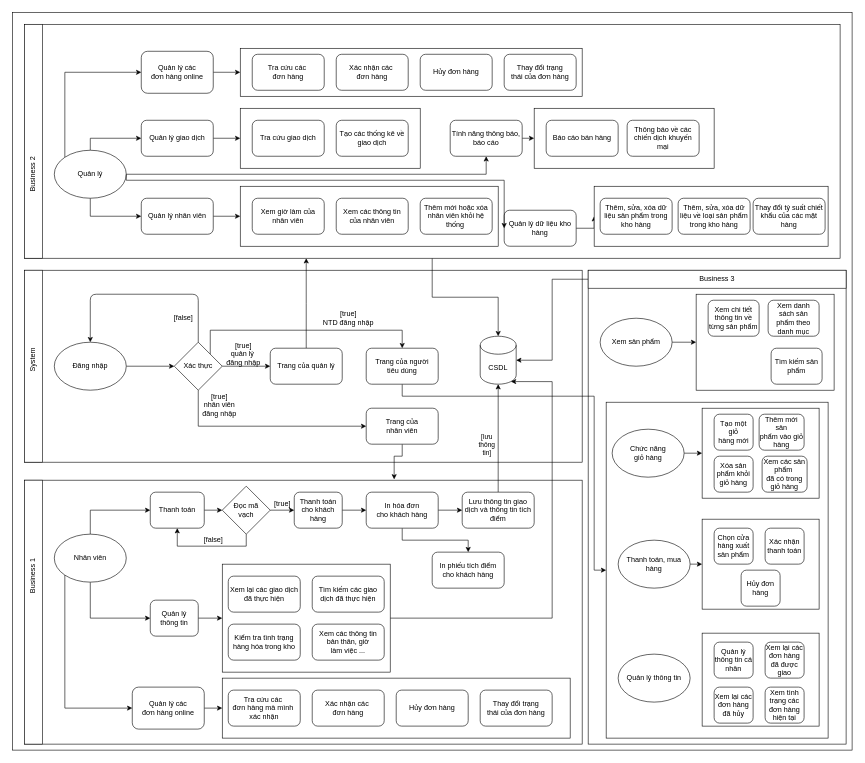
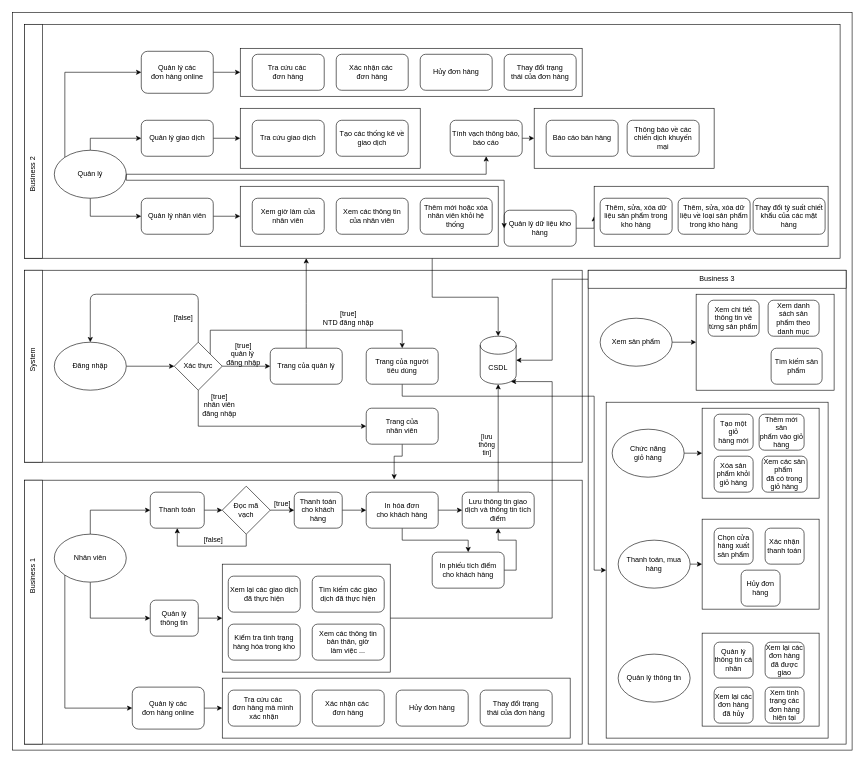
- <mxCell id="72" value="Tính năng thông báo, báo cáo" style="rounded=1;whiteSpace=wrap;html=1;" parent="1" vertex="1"><mxGeometry x="750" y="200" width="120" height="60" as="geometry" /></mxCell>
+ <mxCell id="72" value="Tính vạch thông báo, báo cáo" style="rounded=1;whiteSpace=wrap;html=1;" parent="1" vertex="1"><mxGeometry x="750" y="200" width="120" height="60" as="geometry" /></mxCell>
+ <mxCell id="36" style="edgeStyle=orthogonalEdgeStyle;rounded=0;orthogonalLoop=1;jettySize=auto;html=1;exitX=1;exitY=0.5;exitDx=0;exitDy=0;entryX=0.5;entryY=1;entryDx=0;entryDy=0;" parent="1" source="37" target="40" edge="1"><mxGeometry relative="1" as="geometry" /></mxCell>
